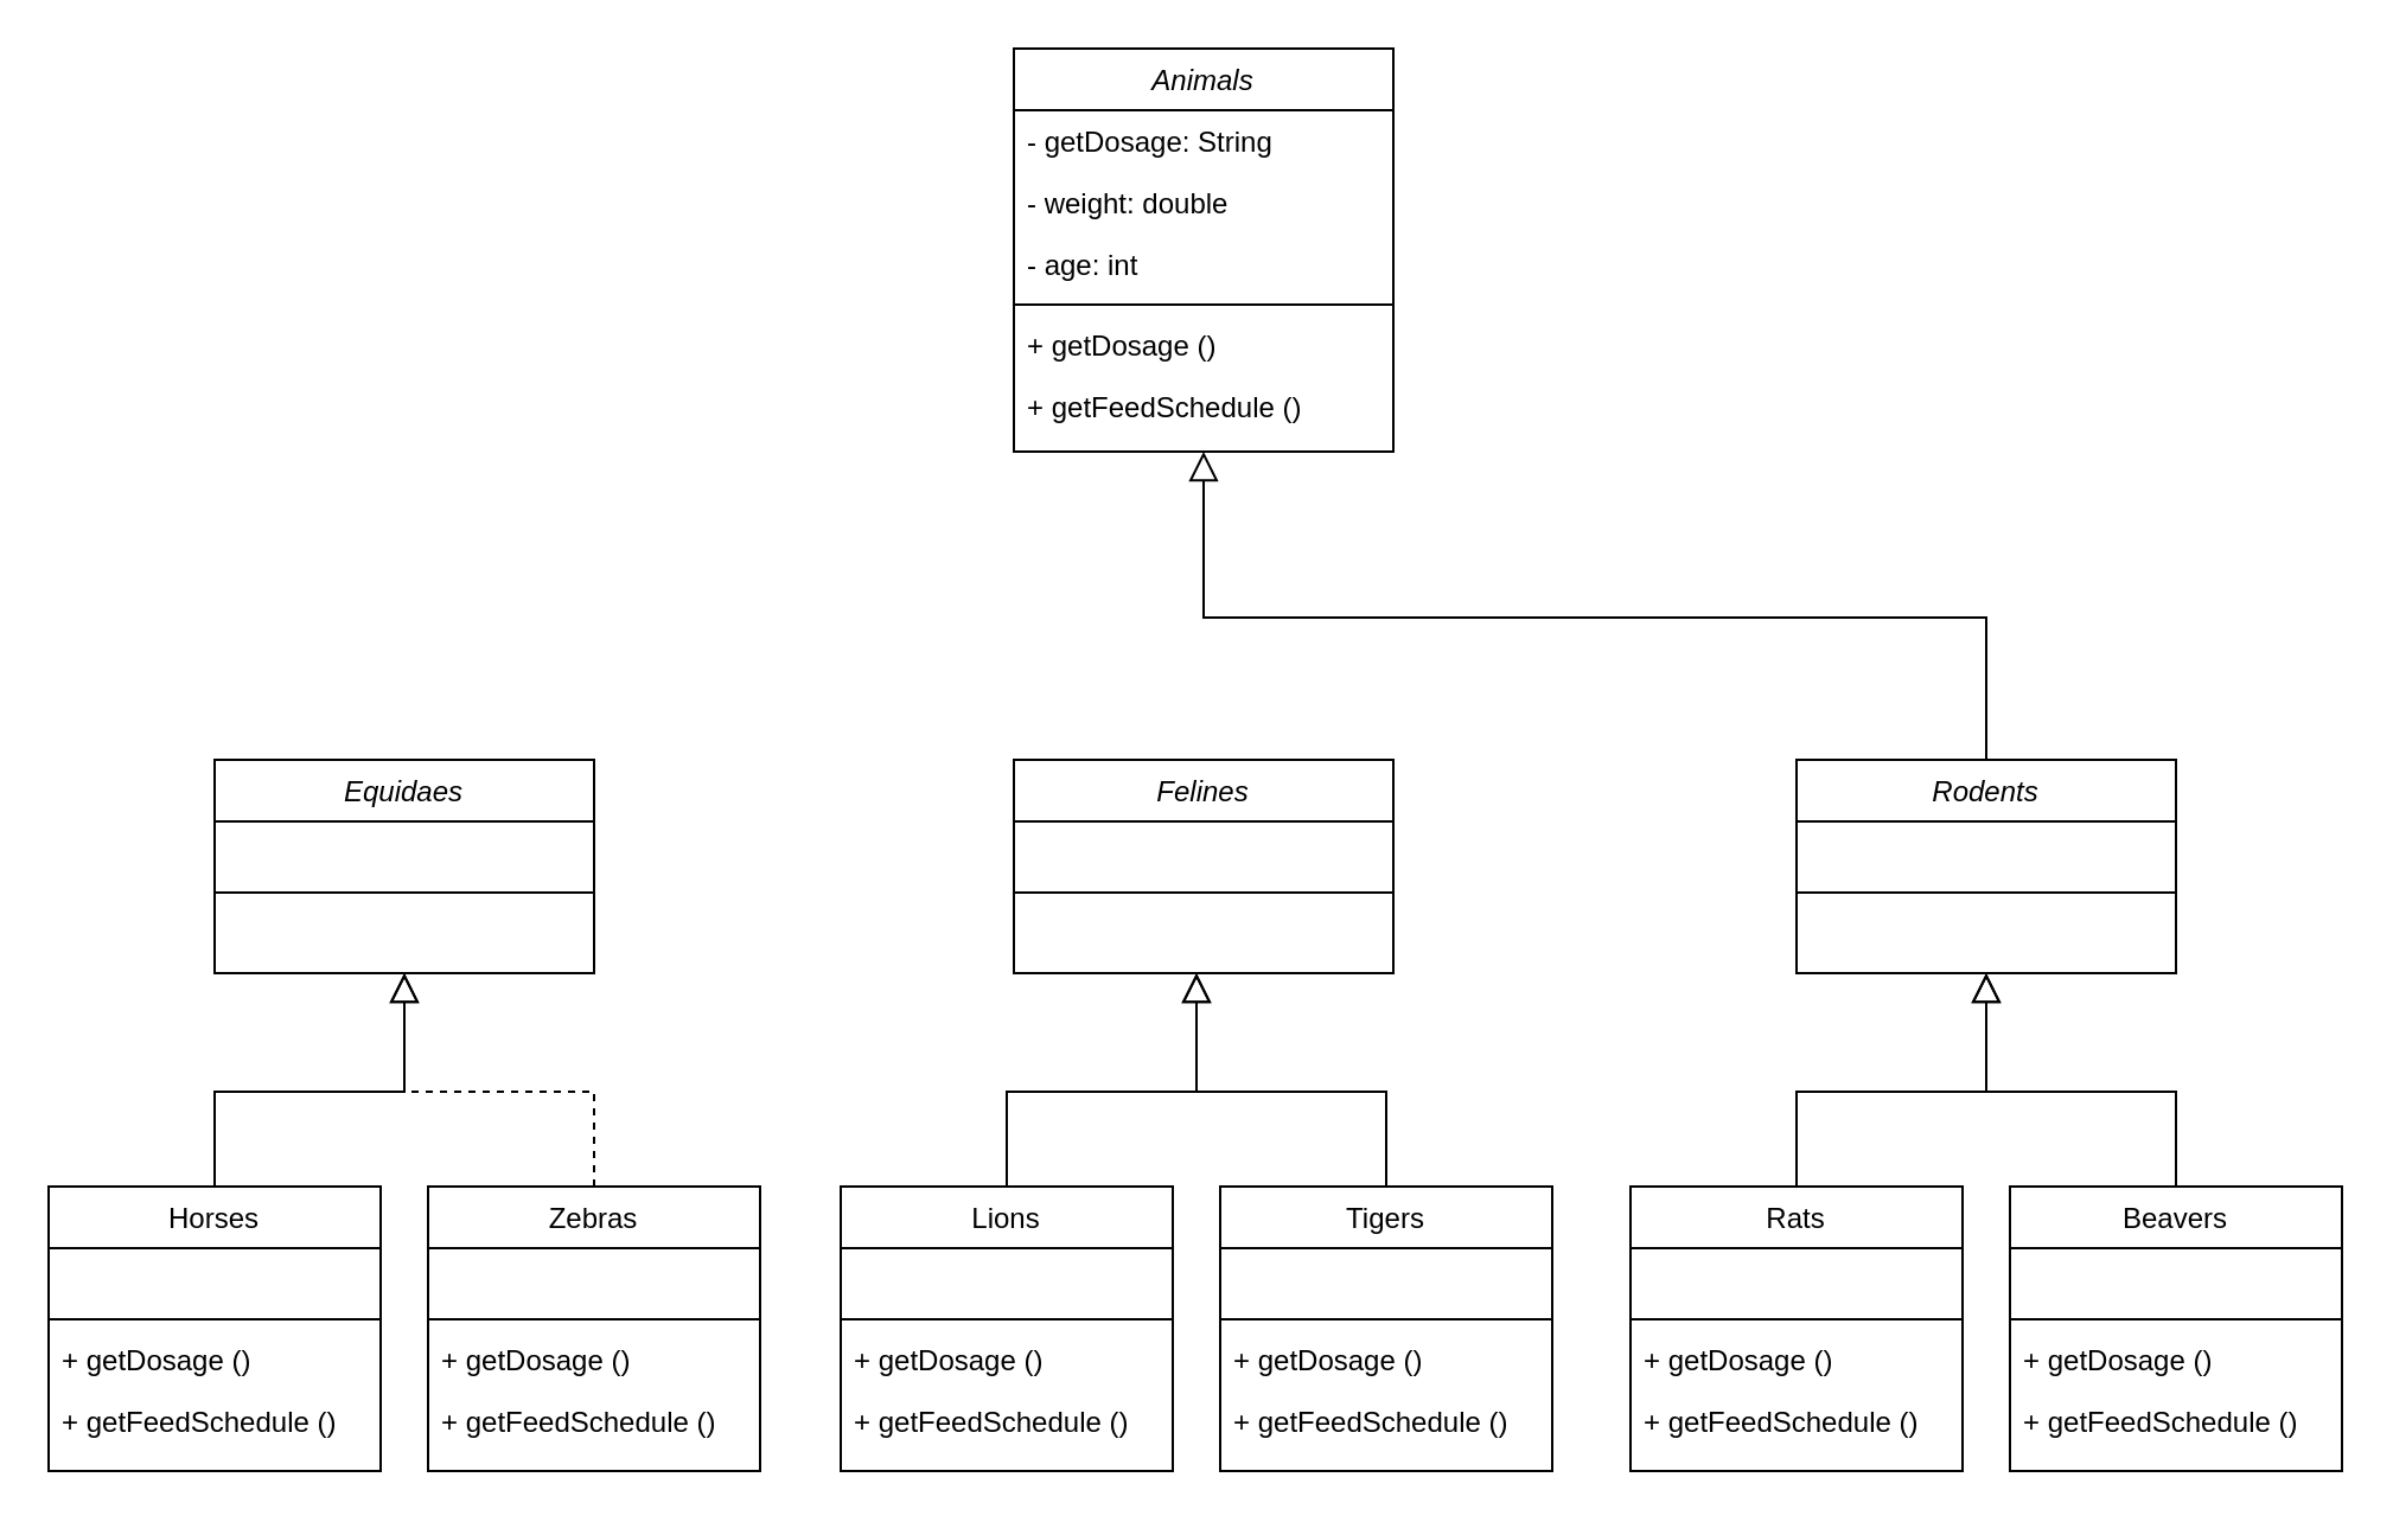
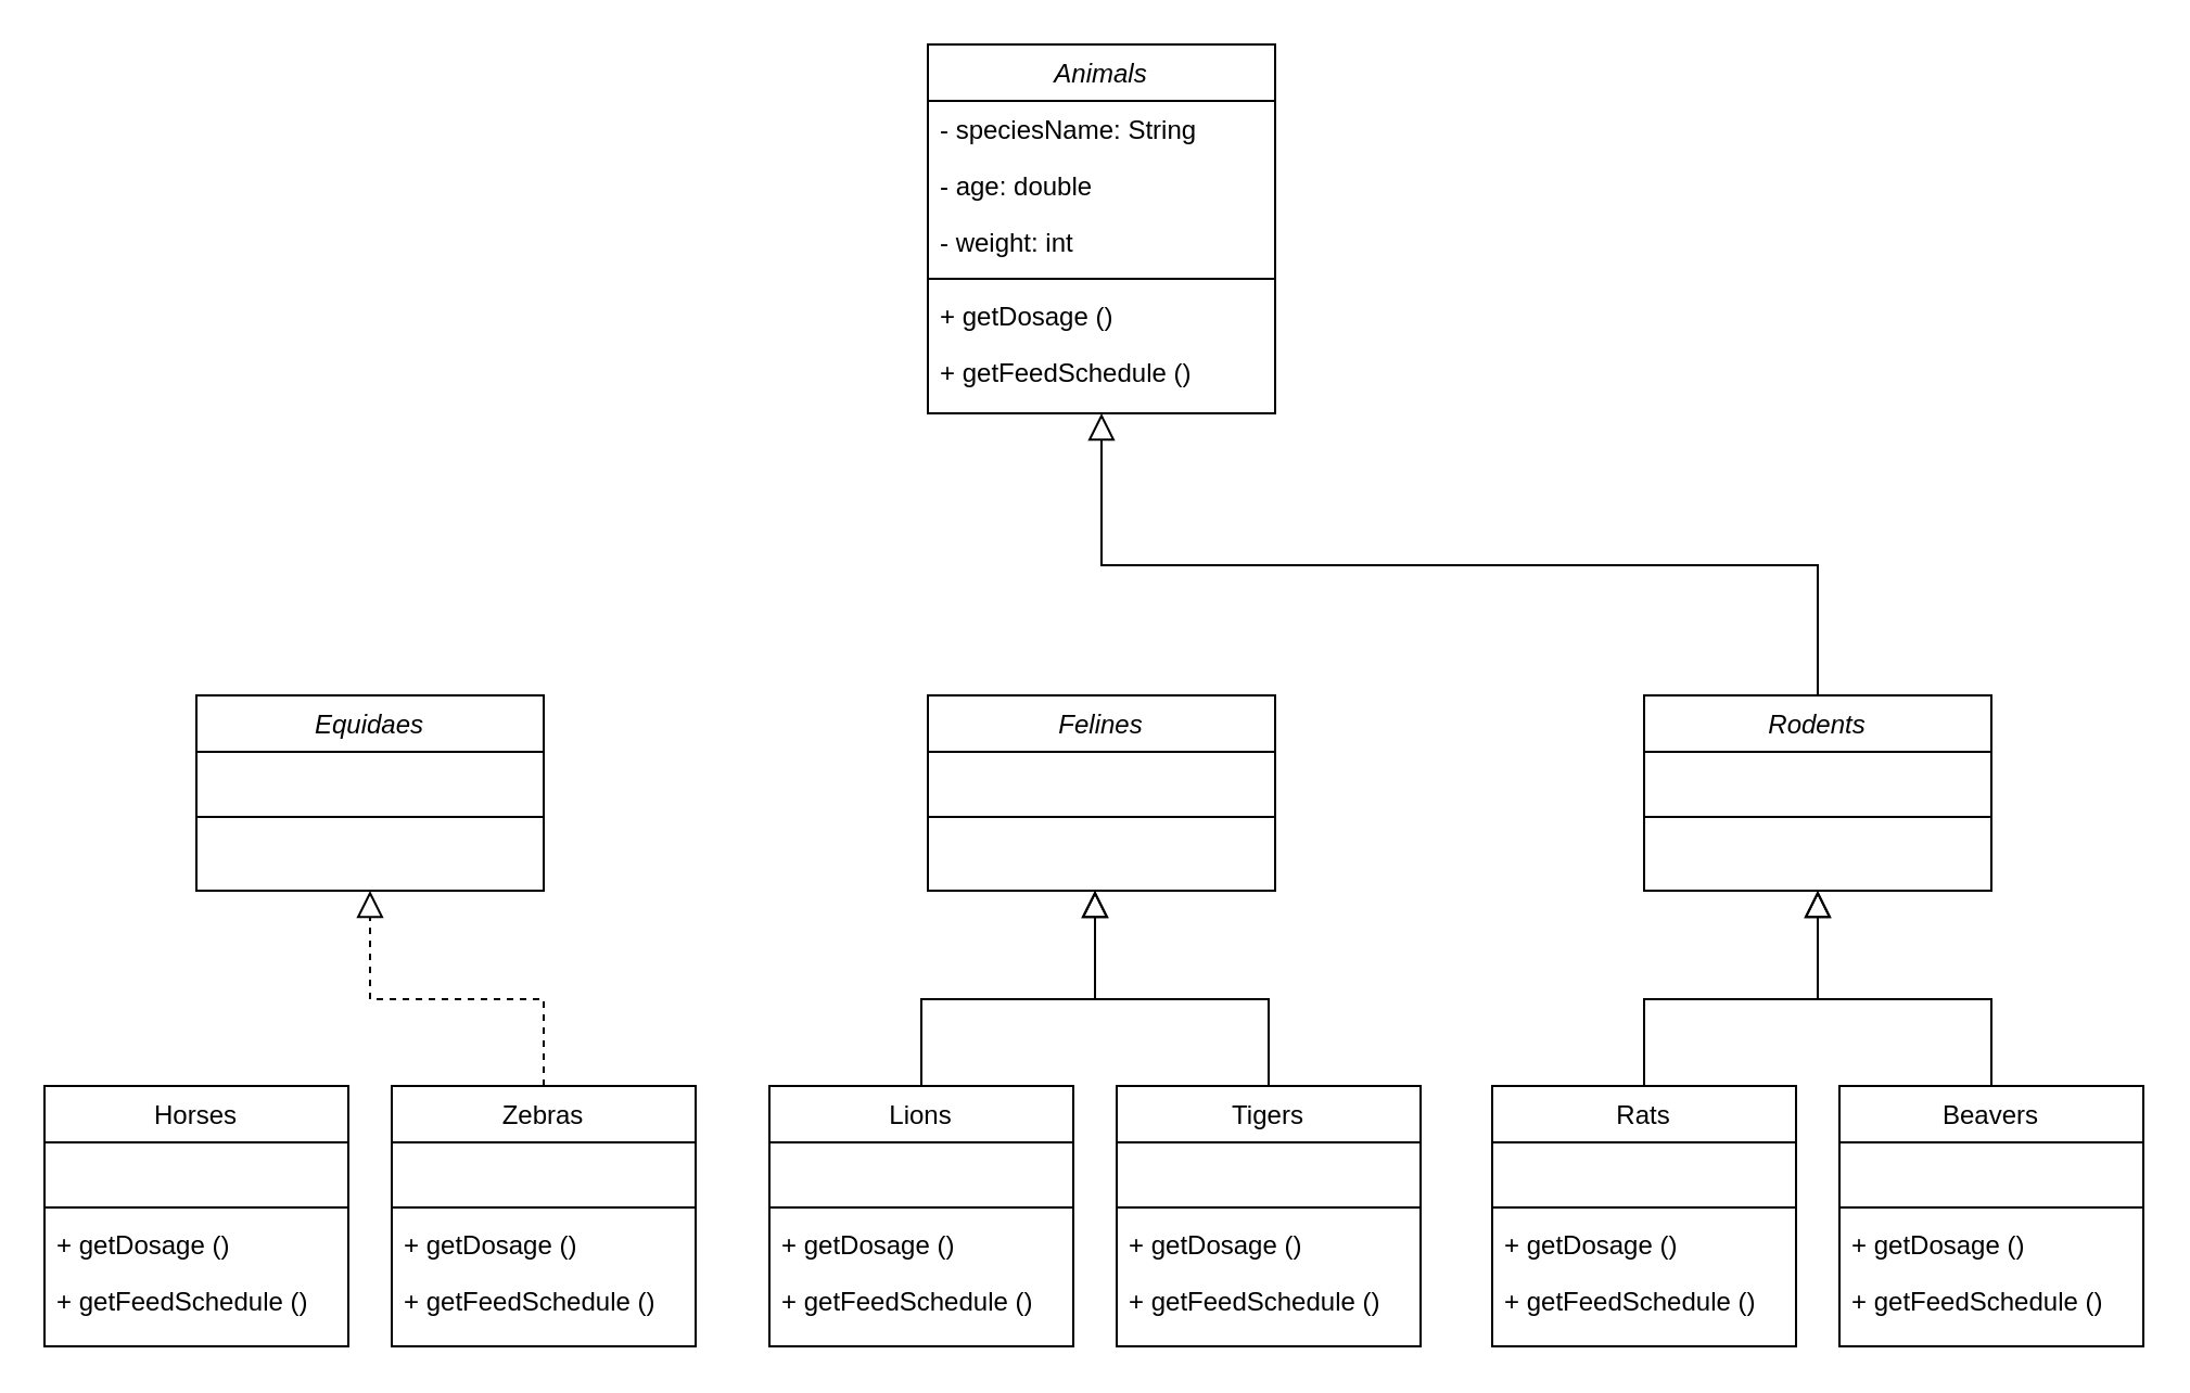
- <mxCell id="3" value="- getDosage: String" style="text;align=left;verticalAlign=top;spacingLeft=4;spacingRight=4;overflow=hidden;rotatable=0;points=[[0,0.5],[1,0.5]];portConstraint=eastwest;" parent="2" vertex="1"><mxGeometry y="26" width="160" height="26" as="geometry" /></mxCell>
+ <mxCell id="3" value="- speciesName: String" style="text;align=left;verticalAlign=top;spacingLeft=4;spacingRight=4;overflow=hidden;rotatable=0;points=[[0,0.5],[1,0.5]];portConstraint=eastwest;" parent="2" vertex="1"><mxGeometry y="26" width="160" height="26" as="geometry" /></mxCell>
- <mxCell id="4" value="- weight: double" style="text;align=left;verticalAlign=top;spacingLeft=4;spacingRight=4;overflow=hidden;rotatable=0;points=[[0,0.5],[1,0.5]];portConstraint=eastwest;rounded=0;shadow=0;html=0;" parent="2" vertex="1"><mxGeometry y="52" width="160" height="26" as="geometry" /></mxCell>
+ <mxCell id="4" value="- age: double" style="text;align=left;verticalAlign=top;spacingLeft=4;spacingRight=4;overflow=hidden;rotatable=0;points=[[0,0.5],[1,0.5]];portConstraint=eastwest;rounded=0;shadow=0;html=0;" parent="2" vertex="1"><mxGeometry y="52" width="160" height="26" as="geometry" /></mxCell>
- <mxCell id="5" value="- age: int" style="text;align=left;verticalAlign=top;spacingLeft=4;spacingRight=4;overflow=hidden;rotatable=0;points=[[0,0.5],[1,0.5]];portConstraint=eastwest;rounded=0;shadow=0;html=0;" parent="2" vertex="1"><mxGeometry y="78" width="160" height="26" as="geometry" /></mxCell>
+ <mxCell id="5" value="- weight: int" style="text;align=left;verticalAlign=top;spacingLeft=4;spacingRight=4;overflow=hidden;rotatable=0;points=[[0,0.5],[1,0.5]];portConstraint=eastwest;rounded=0;shadow=0;html=0;" parent="2" vertex="1"><mxGeometry y="78" width="160" height="26" as="geometry" /></mxCell>
- <mxCell id="19" style="edgeStyle=orthogonalEdgeStyle;rounded=0;orthogonalLoop=1;jettySize=auto;html=1;entryX=0.5;entryY=1;entryDx=0;entryDy=0;endArrow=block;endFill=0;endSize=10;" edge="1" parent="1" source="20" target="9"><mxGeometry relative="1" as="geometry"><Array as="points"><mxPoint y="460" x="90" /><mxPoint x="170" y="460" /></Array></mxGeometry></mxCell>
